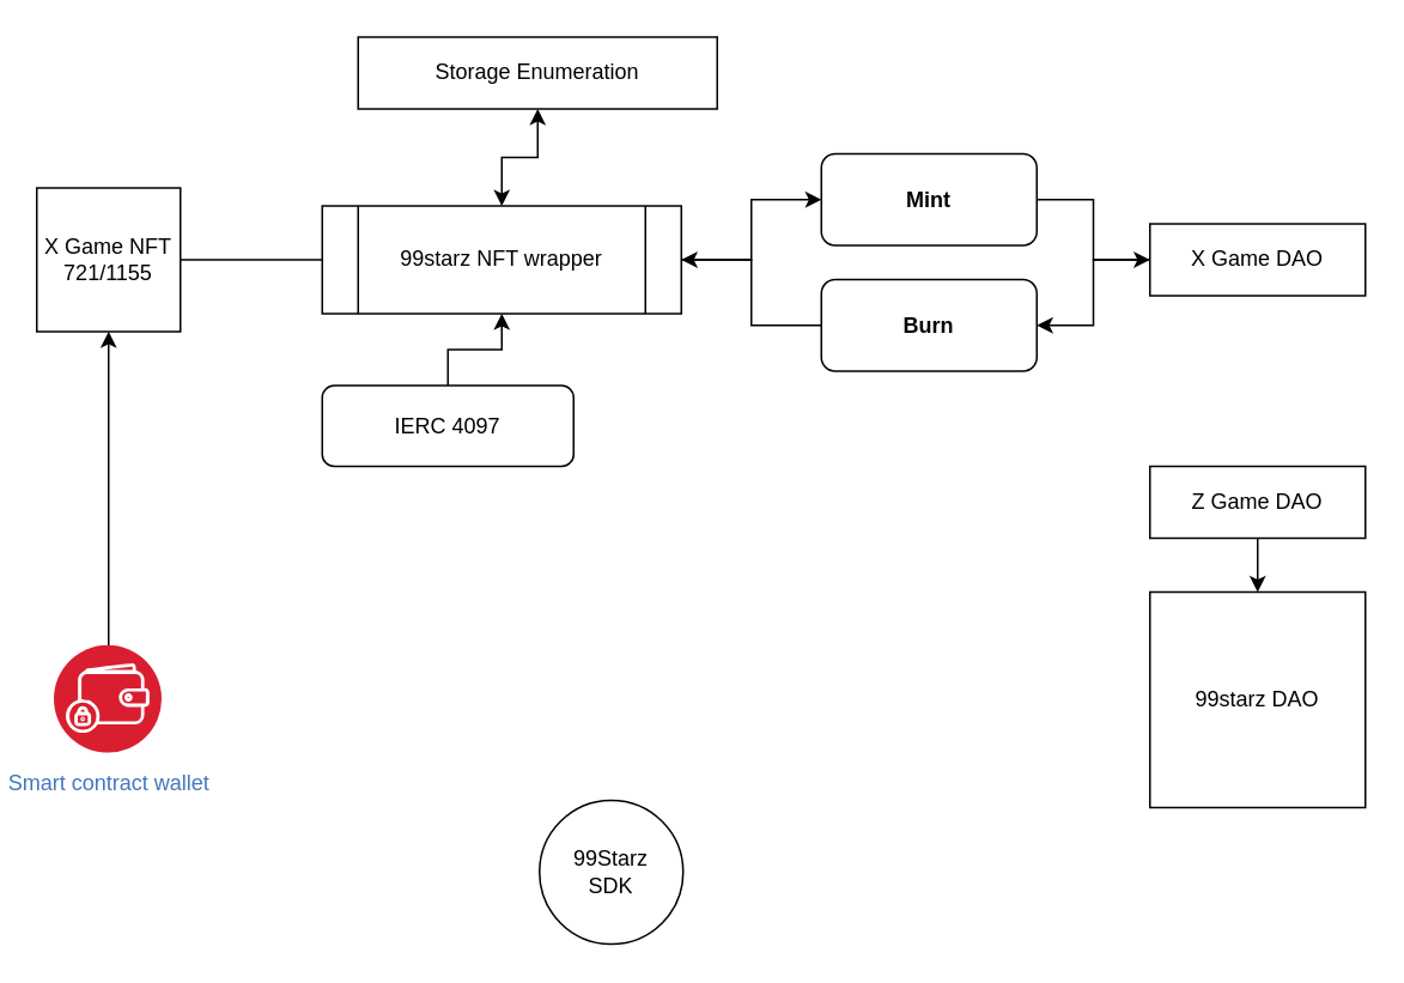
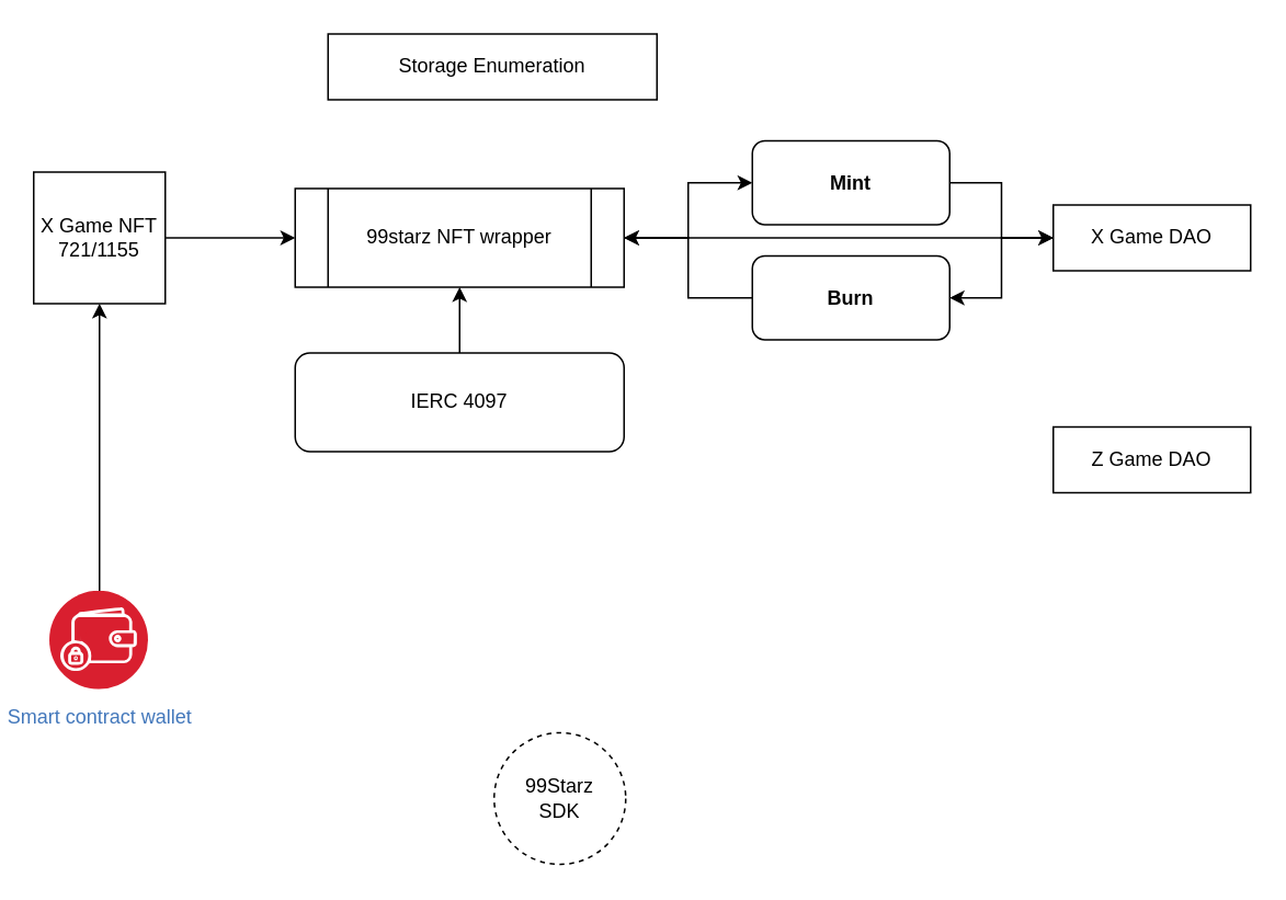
- <mxCell id="12" value="" style="edgeStyle=orthogonalEdgeStyle;rounded=0;orthogonalLoop=1;jettySize=auto;html=1;startArrow=classic;startFill=1;" edge="1" parent="1" source="15" target="16"><mxGeometry relative="1" as="geometry" /></mxCell>
+ <mxCell id="12" value="" style="edgeStyle=orthogonalEdgeStyle;rounded=0;orthogonalLoop=1;jettySize=auto;html=1;startArrow=classic;startFill=1;" edge="1" parent="1" source="15" target="11"><mxGeometry relative="1" as="geometry" /></mxCell>
- <mxCell id="3" style="edgeStyle=orthogonalEdgeStyle;rounded=0;orthogonalLoop=1;jettySize=auto;html=1;endArrow=none;" edge="1" parent="1" source="4" target="15"><mxGeometry relative="1" as="geometry" /></mxCell>
+ <mxCell id="3" style="edgeStyle=orthogonalEdgeStyle;rounded=0;orthogonalLoop=1;jettySize=auto;html=1;" edge="1" parent="1" source="4" target="15"><mxGeometry relative="1" as="geometry" /></mxCell>
- <mxCell id="18" value="IERC 4097" style="rounded=1;whiteSpace=wrap;html=1;" vertex="1" parent="1"><mxGeometry x="179" y="214" width="140" height="45" as="geometry" /></mxCell>
+ <mxCell id="18" value="IERC 4097" style="rounded=1;whiteSpace=wrap;html=1;" vertex="1" parent="1"><mxGeometry x="179" y="214" width="200" height="60" as="geometry" /></mxCell>
- <mxCell id="8" value="" style="edgeStyle=orthogonalEdgeStyle;rounded=0;orthogonalLoop=1;jettySize=auto;html=1;" edge="1" parent="1" source="9" target="7"><mxGeometry relative="1" as="geometry" /></mxCell>
- <mxCell id="7" value="99starz DAO" style="whiteSpace=wrap;html=1;aspect=fixed;" vertex="1" parent="1"><mxGeometry x="640" y="329" width="120" height="120" as="geometry" /></mxCell>
- <mxCell id="2" value="99Starz &lt;br&gt;SDK" style="ellipse;whiteSpace=wrap;html=1;aspect=fixed;" vertex="1" parent="1"><mxGeometry x="300" y="445" width="80" height="80" as="geometry" /></mxCell>
+ <mxCell id="2" value="99Starz &lt;br&gt;SDK" style="ellipse;whiteSpace=wrap;html=1;aspect=fixed;dashed=1;" vertex="1" parent="1"><mxGeometry x="300" y="445" width="80" height="80" as="geometry" /></mxCell>
